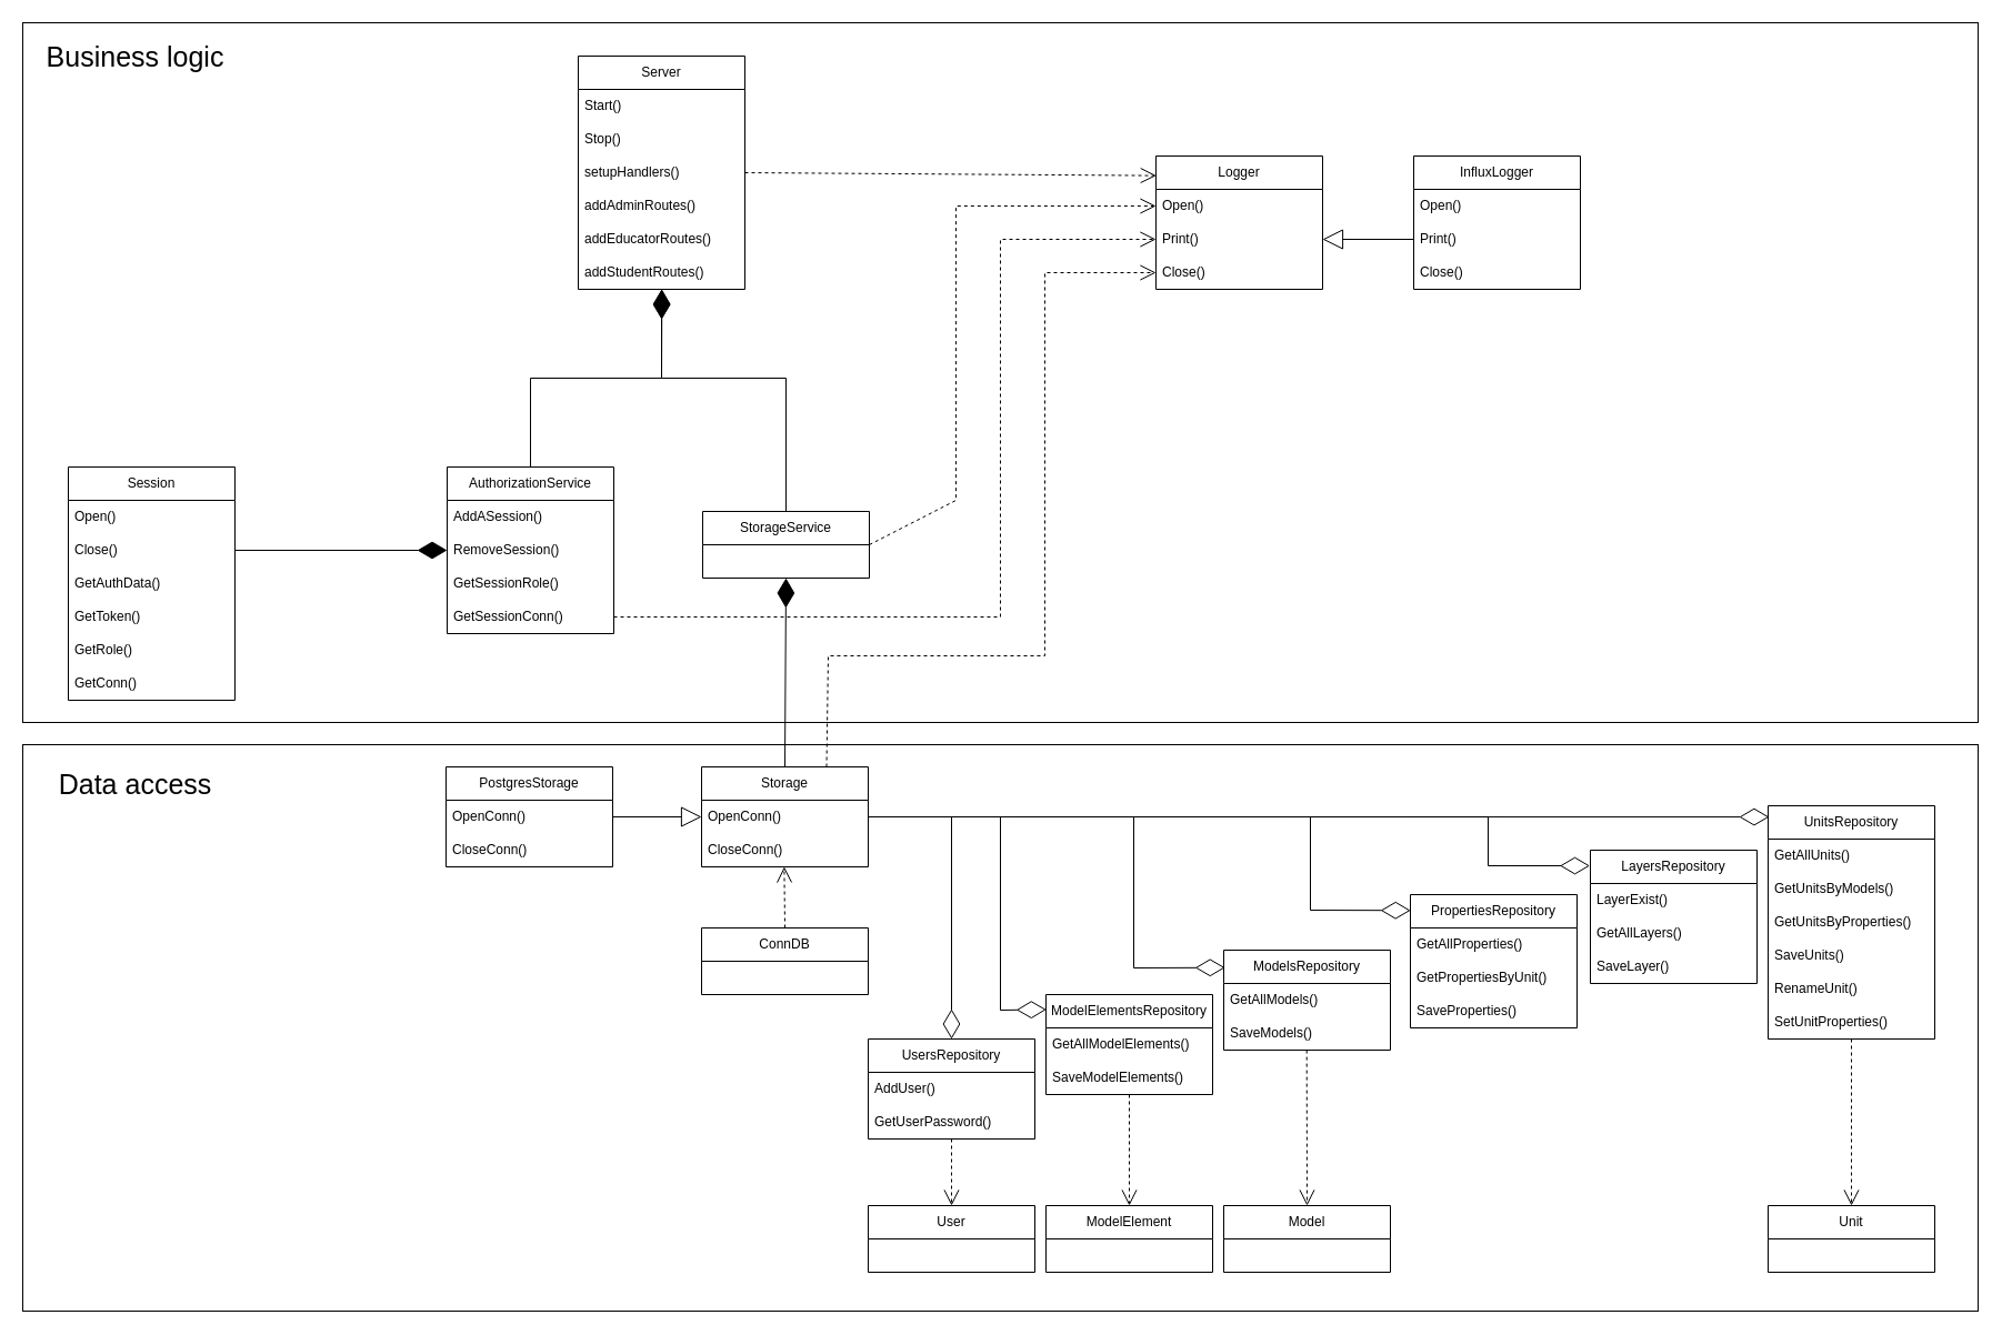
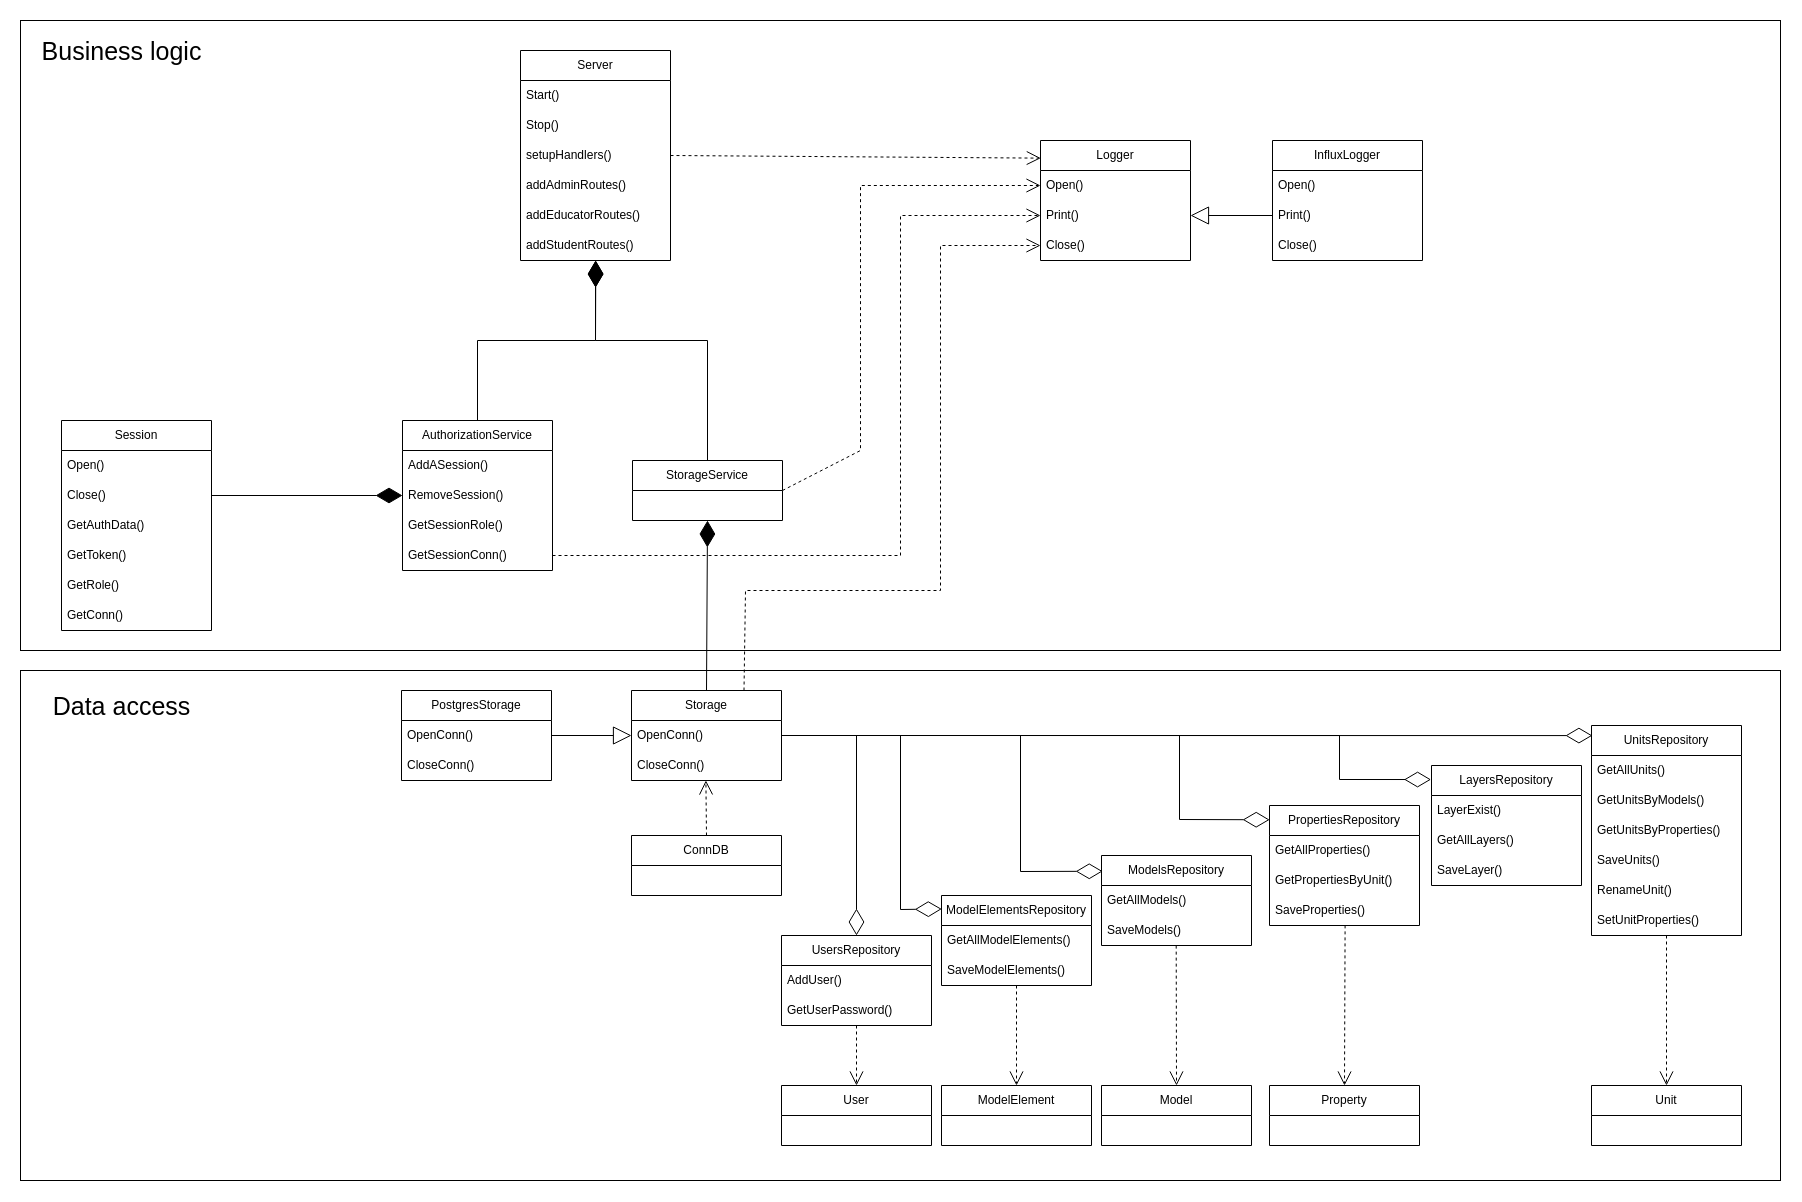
+ <mxCell id="88" value="" style="endArrow=open;endSize=12;dashed=1;html=1;rounded=0;exitX=0.504;exitY=0.996;exitDx=0;exitDy=0;entryX=0.5;entryY=0;entryDx=0;entryDy=0;exitPerimeter=0;" parent="1" source="7" target="81" edge="1"><mxGeometry width="160" relative="1" as="geometry"><mxPoint x="1186" y="955" as="sourcePoint" /><mxPoint x="1186" y="1095" as="targetPoint" /></mxGeometry></mxCell>
+ <mxCell id="81" value="Property" style="swimlane;fontStyle=0;childLayout=stackLayout;horizontal=1;startSize=30;horizontalStack=0;resizeParent=1;resizeParentMax=0;resizeLast=0;collapsible=1;marginBottom=0;whiteSpace=wrap;html=1;" parent="1" vertex="1"><mxGeometry x="1269" y="1085" width="150" height="60" as="geometry" /></mxCell>
